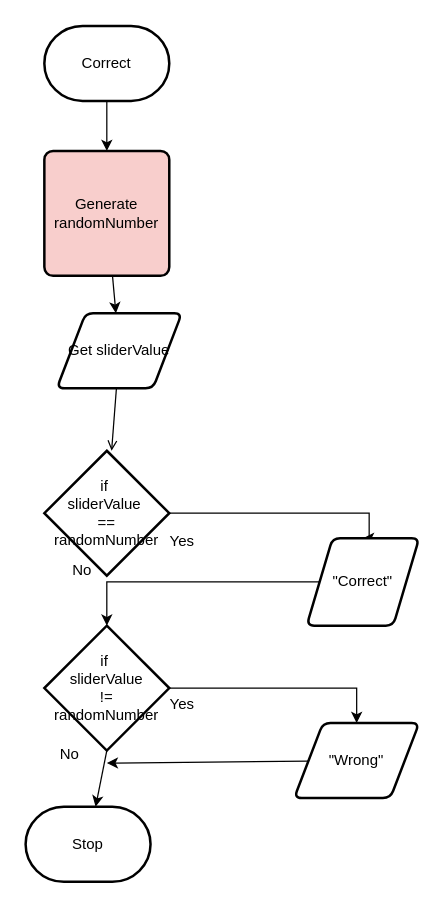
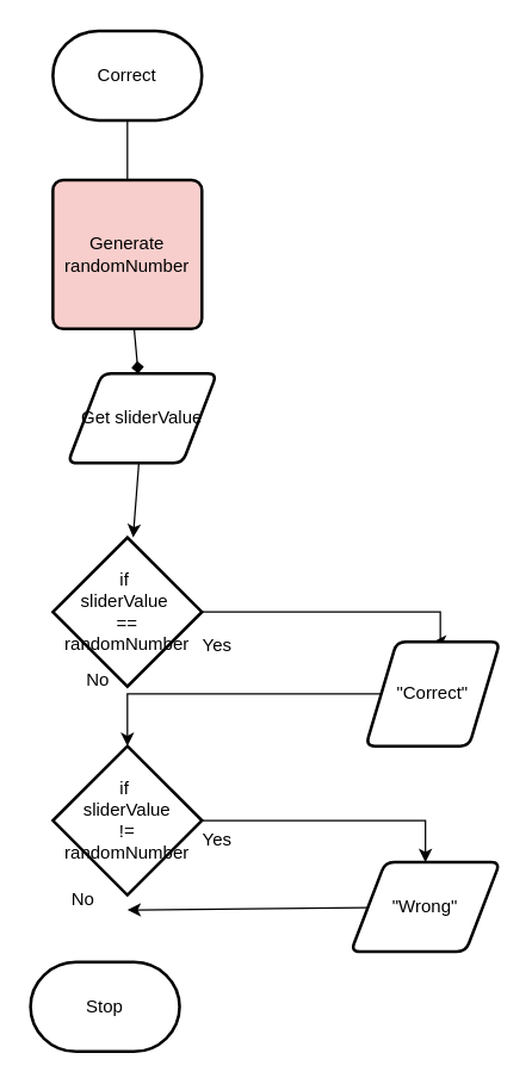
- <mxCell id="4" value="" style="edgeStyle=orthogonalEdgeStyle;html=1;rounded=0;" edge="1" parent="1" source="2" target="6"><mxGeometry relative="1" as="geometry"><mxPoint x="85" y="160" as="sourcePoint" /><mxPoint x="75" y="580" as="targetPoint" /></mxGeometry></mxCell>
+ <mxCell id="4" value="" style="edgeStyle=orthogonalEdgeStyle;html=1;rounded=0;endArrow=none;" edge="1" parent="1" source="2" target="6"><mxGeometry relative="1" as="geometry"><mxPoint x="85" y="160" as="sourcePoint" /><mxPoint x="75" y="580" as="targetPoint" /></mxGeometry></mxCell>
- <mxCell id="5" style="edgeStyle=none;html=1;" edge="1" parent="1" source="6" target="8"><mxGeometry relative="1" as="geometry"><mxPoint x="85" y="330" as="targetPoint" /></mxGeometry></mxCell>
+ <mxCell id="5" style="edgeStyle=none;html=1;endArrow=diamond;" edge="1" parent="1" source="6" target="8"><mxGeometry relative="1" as="geometry"><mxPoint x="85" y="330" as="targetPoint" /></mxGeometry></mxCell>
- <mxCell id="7" style="edgeStyle=none;html=1;endArrow=open;" edge="1" parent="1" source="8" target="11"><mxGeometry relative="1" as="geometry"><mxPoint x="85" y="430" as="targetPoint" /></mxGeometry></mxCell>
+ <mxCell id="7" style="edgeStyle=none;html=1;" edge="1" parent="1" source="8" target="11"><mxGeometry relative="1" as="geometry"><mxPoint x="85" y="430" as="targetPoint" /></mxGeometry></mxCell>
- <mxCell id="9" style="edgeStyle=none;html=1;exitX=0.5;exitY=1;exitDx=0;exitDy=0;exitPerimeter=0;" edge="1" parent="1" source="15" target="3"><mxGeometry relative="1" as="geometry" /></mxCell>
